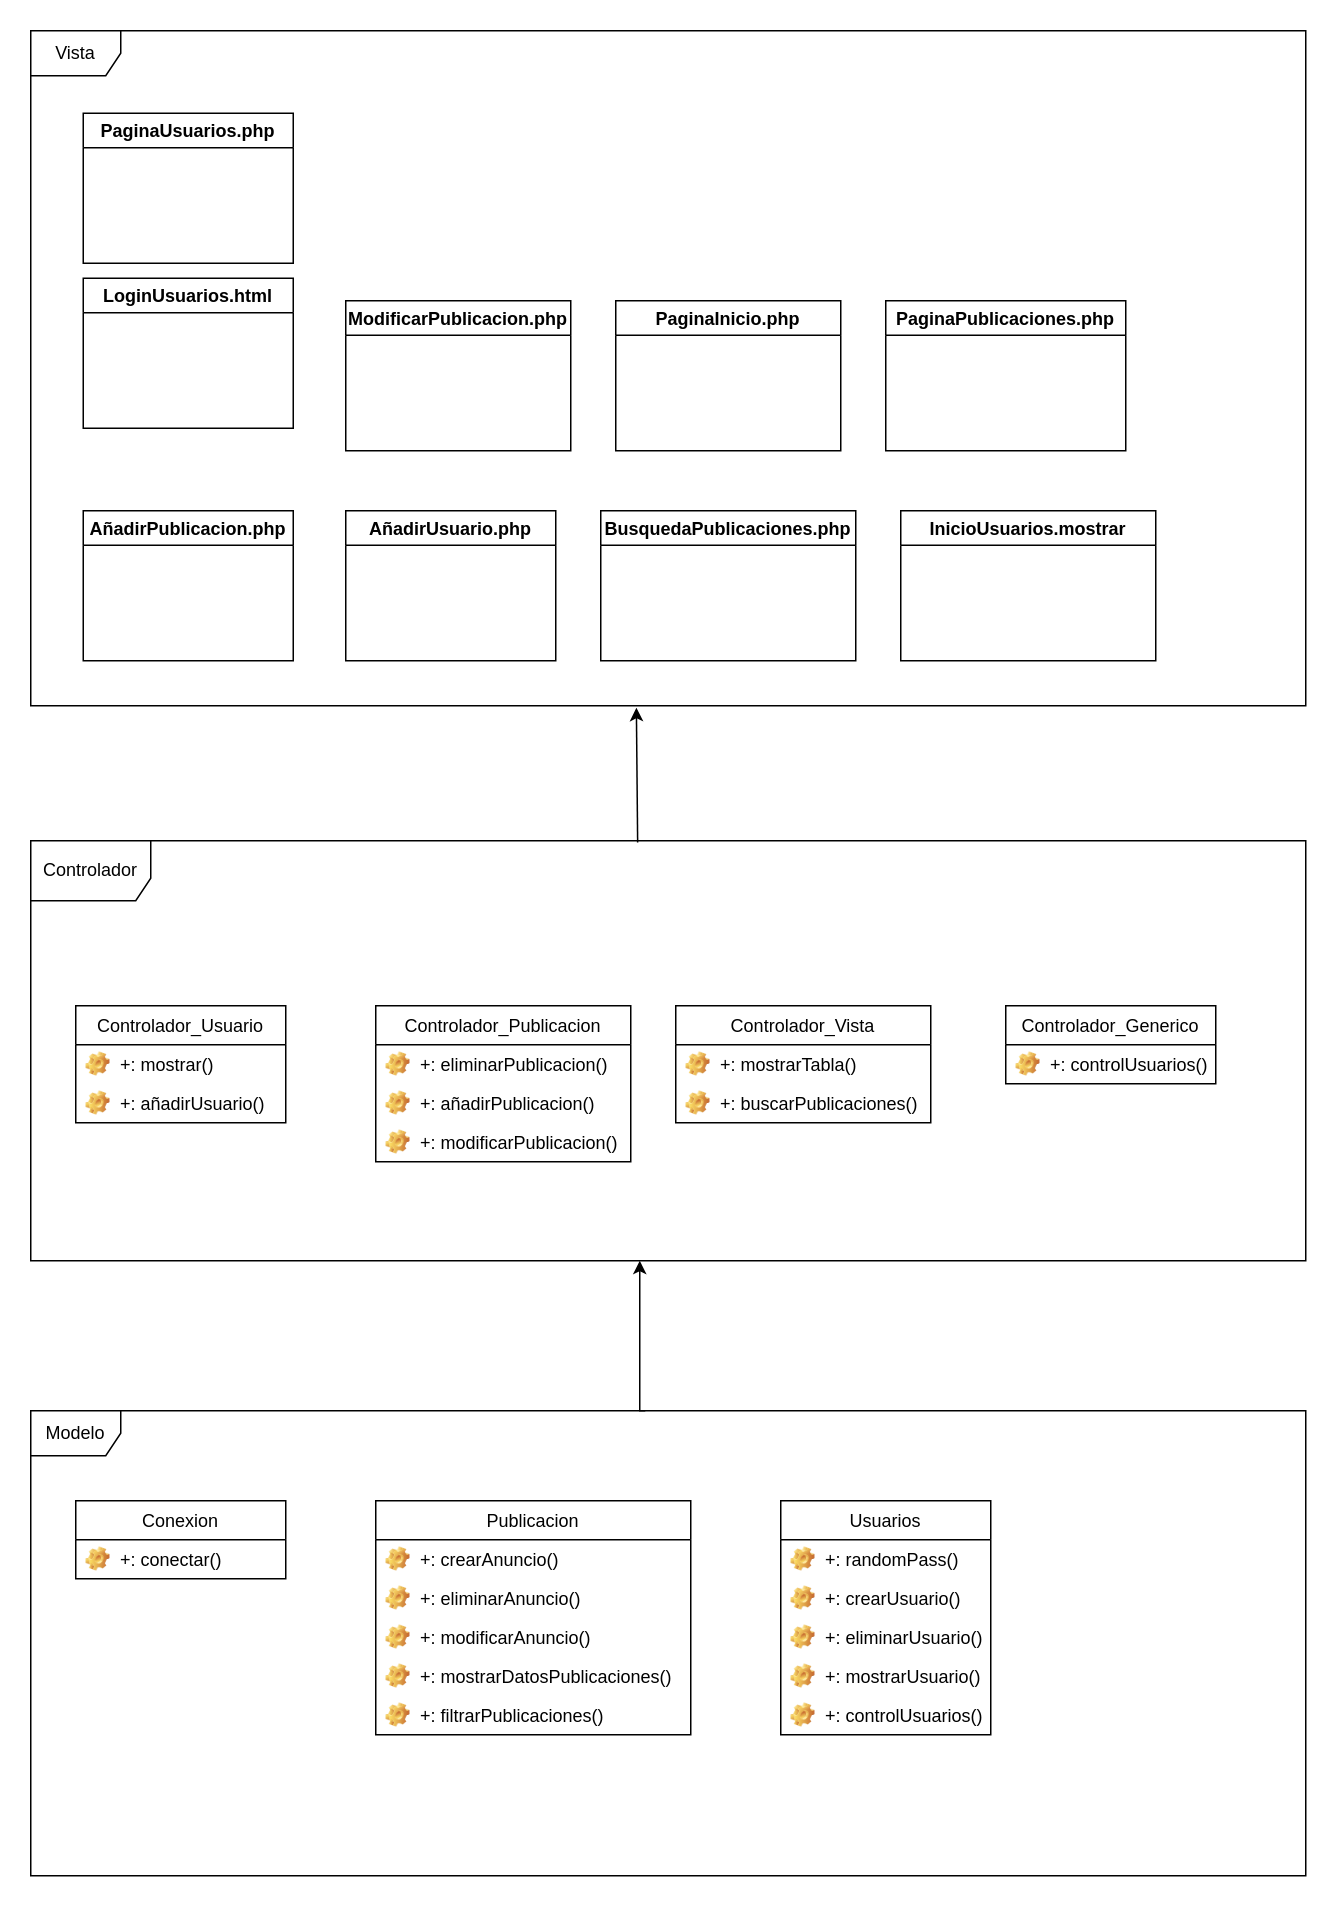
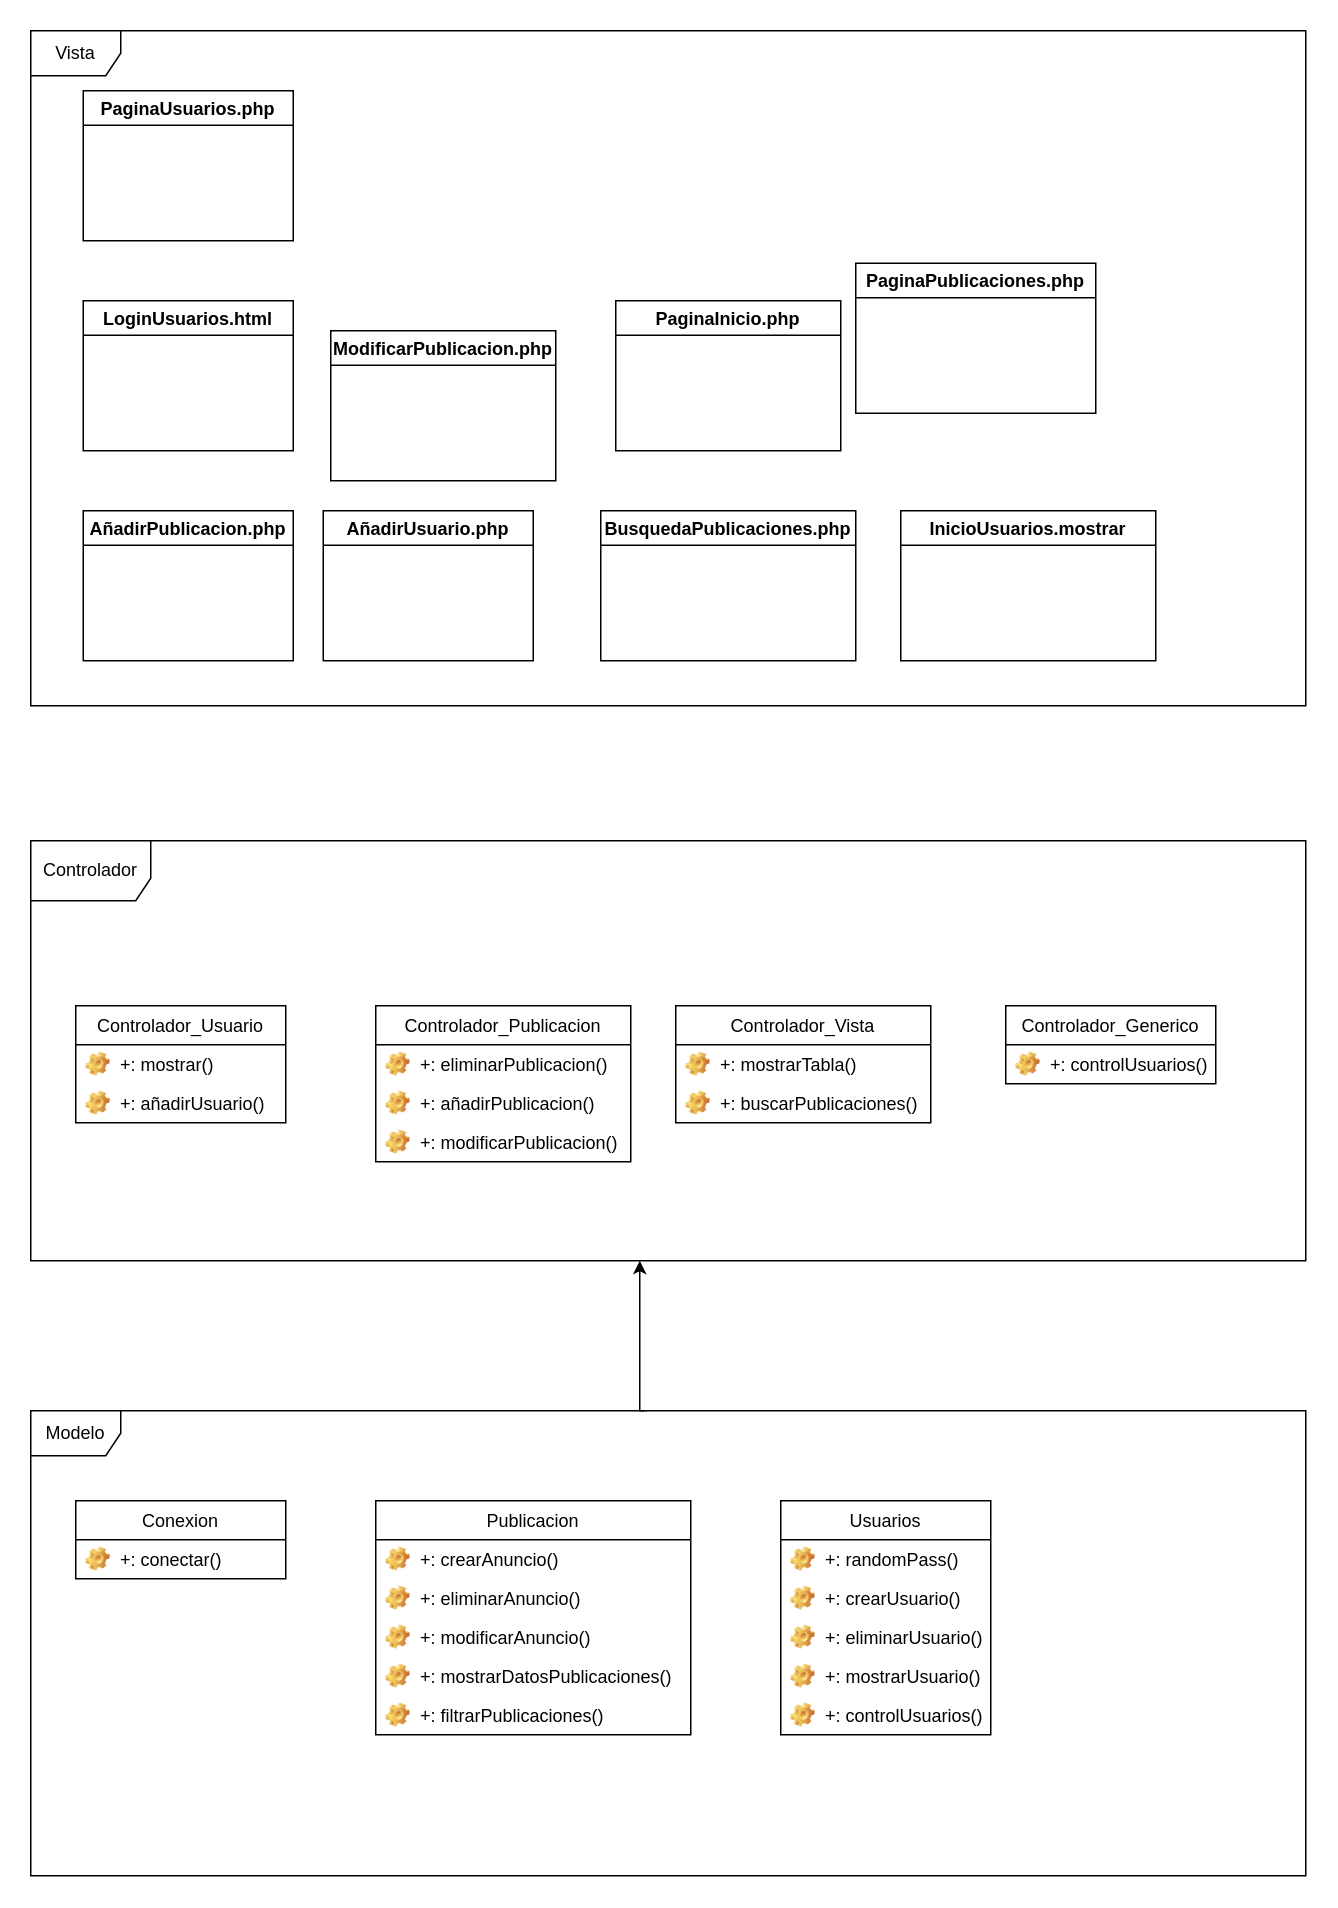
- <mxCell id="39" value="PaginaUsuarios.php" style="swimlane;" vertex="1" parent="1"><mxGeometry x="55" y="75" width="140" height="100" as="geometry" /></mxCell>
+ <mxCell id="39" value="PaginaUsuarios.php" style="swimlane;" vertex="1" parent="1"><mxGeometry x="55" y="60" width="140" height="100" as="geometry" /></mxCell>
- <mxCell id="35" value="LoginUsuarios.html" style="swimlane;" vertex="1" parent="1"><mxGeometry x="55" y="185" width="140" height="100" as="geometry" /></mxCell>
+ <mxCell id="35" value="LoginUsuarios.html" style="swimlane;" vertex="1" parent="1"><mxGeometry x="55" y="200" width="140" height="100" as="geometry" /></mxCell>
- <mxCell id="36" value="ModificarPublicacion.php" style="swimlane;" vertex="1" parent="1"><mxGeometry x="230" y="200" width="150" height="100" as="geometry" /></mxCell>
+ <mxCell id="36" value="ModificarPublicacion.php" style="swimlane;" vertex="1" parent="1"><mxGeometry x="220" y="220" width="150" height="100" as="geometry" /></mxCell>
- <mxCell id="38" value="PaginaPublicaciones.php" style="swimlane;" vertex="1" parent="1"><mxGeometry x="590" y="200" width="160" height="100" as="geometry" /></mxCell>
+ <mxCell id="38" value="PaginaPublicaciones.php" style="swimlane;" vertex="1" parent="1"><mxGeometry x="570" y="175" width="160" height="100" as="geometry" /></mxCell>
- <mxCell id="32" value="AñadirUsuario.php" style="swimlane;" vertex="1" parent="1"><mxGeometry x="230" y="340" width="140" height="100" as="geometry" /></mxCell>
+ <mxCell id="32" value="AñadirUsuario.php" style="swimlane;" vertex="1" parent="1"><mxGeometry x="215" y="340" width="140" height="100" as="geometry" /></mxCell>
- <mxCell id="41" value="" style="edgeStyle=segmentEdgeStyle;endArrow=classic;html=1;rounded=0;entryX=0.475;entryY=1.003;entryDx=0;entryDy=0;entryPerimeter=0;exitX=0.476;exitY=0.004;exitDx=0;exitDy=0;exitPerimeter=0;" edge="1" parent="1" source="17" target="31"><mxGeometry width="50" height="50" relative="1" as="geometry"><mxPoint x="470" y="590" as="sourcePoint" /><mxPoint x="520" y="540" as="targetPoint" /></mxGeometry></mxCell>
